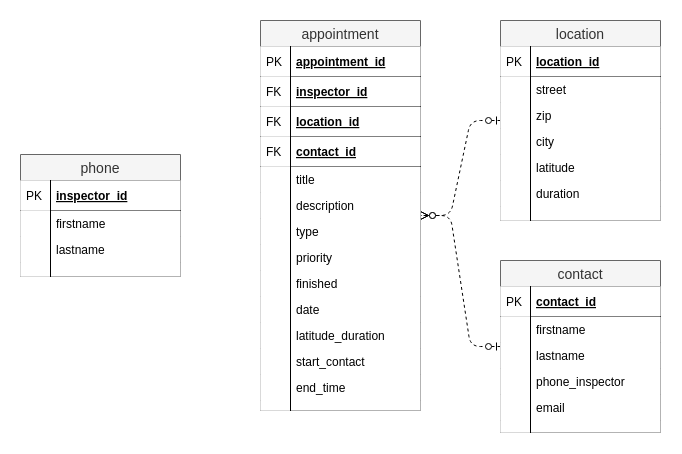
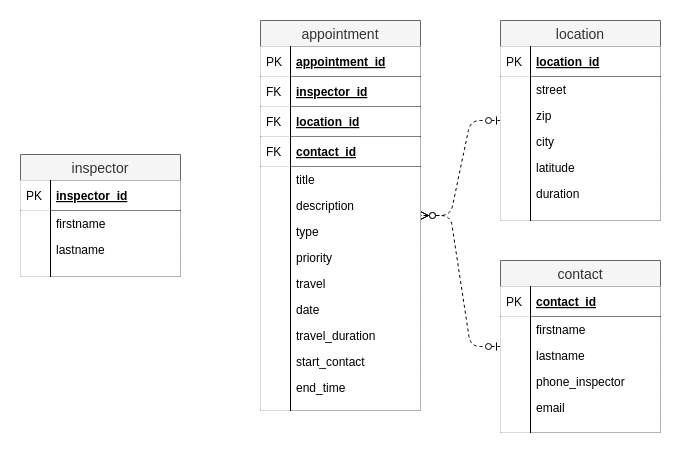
- <mxCell id="61" value="phone" style="swimlane;fontStyle=0;childLayout=stackLayout;horizontal=1;startSize=26;horizontalStack=0;resizeParent=1;resizeParentMax=0;resizeLast=0;collapsible=1;marginBottom=0;align=center;fontSize=14;fillColor=#f5f5f5;strokeColor=#666666;fontColor=#333333;" parent="1" vertex="1"><mxGeometry x="20" y="154" width="160" height="122" as="geometry" /></mxCell>
+ <mxCell id="61" value="inspector" style="swimlane;fontStyle=0;childLayout=stackLayout;horizontal=1;startSize=26;horizontalStack=0;resizeParent=1;resizeParentMax=0;resizeLast=0;collapsible=1;marginBottom=0;align=center;fontSize=14;fillColor=#f5f5f5;strokeColor=#666666;fontColor=#333333;" parent="1" vertex="1"><mxGeometry x="20" y="154" width="160" height="122" as="geometry" /></mxCell>
- <mxCell id="21" value="finished" style="shape=partialRectangle;top=0;left=0;right=0;bottom=0;align=left;verticalAlign=top;spacingLeft=34;spacingRight=4;overflow=hidden;rotatable=0;points=[[0,0.5],[1,0.5]];portConstraint=eastwest;dropTarget=0;fontSize=12;" parent="4" vertex="1"><mxGeometry y="250" width="160" height="26" as="geometry" /></mxCell>
+ <mxCell id="21" value="travel" style="shape=partialRectangle;top=0;left=0;right=0;bottom=0;align=left;verticalAlign=top;spacingLeft=34;spacingRight=4;overflow=hidden;rotatable=0;points=[[0,0.5],[1,0.5]];portConstraint=eastwest;dropTarget=0;fontSize=12;" parent="4" vertex="1"><mxGeometry y="250" width="160" height="26" as="geometry" /></mxCell>
- <mxCell id="25" value="latitude_duration" style="shape=partialRectangle;top=0;left=0;right=0;bottom=0;align=left;verticalAlign=top;spacingLeft=34;spacingRight=4;overflow=hidden;rotatable=0;points=[[0,0.5],[1,0.5]];portConstraint=eastwest;dropTarget=0;fontSize=12;" parent="4" vertex="1"><mxGeometry y="302" width="160" height="26" as="geometry" /></mxCell>
+ <mxCell id="25" value="travel_duration" style="shape=partialRectangle;top=0;left=0;right=0;bottom=0;align=left;verticalAlign=top;spacingLeft=34;spacingRight=4;overflow=hidden;rotatable=0;points=[[0,0.5],[1,0.5]];portConstraint=eastwest;dropTarget=0;fontSize=12;" parent="4" vertex="1"><mxGeometry y="302" width="160" height="26" as="geometry" /></mxCell>
